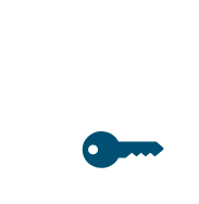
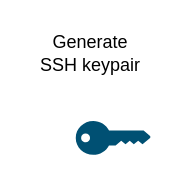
+ <mxCell id="3" value="Generate SSH keypair" style="text;html=1;strokeColor=none;fillColor=none;align=center;verticalAlign=middle;whiteSpace=wrap;rounded=0;" vertex="1" parent="1"><mxGeometry x="20" y="20" width="80" height="30" as="geometry" /></mxCell>
